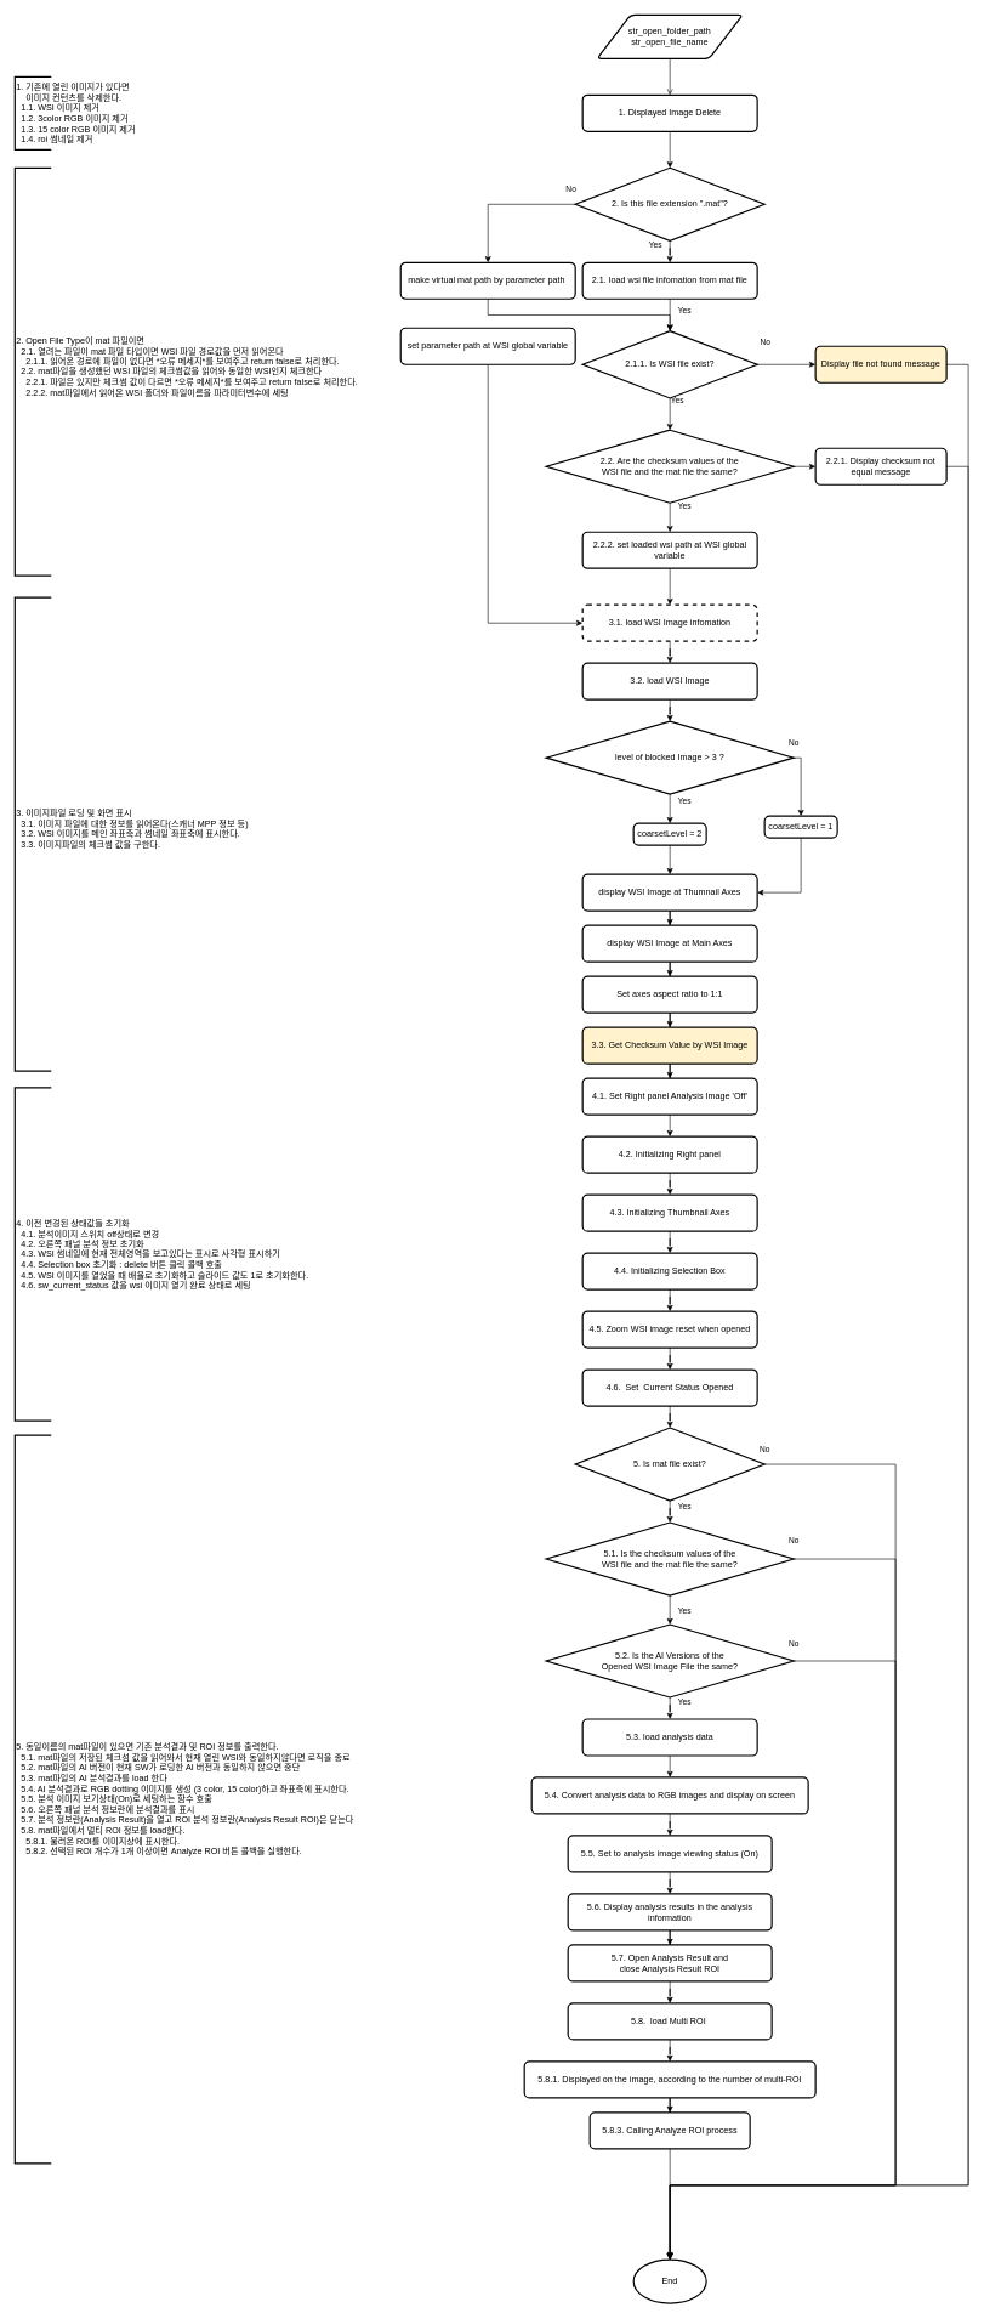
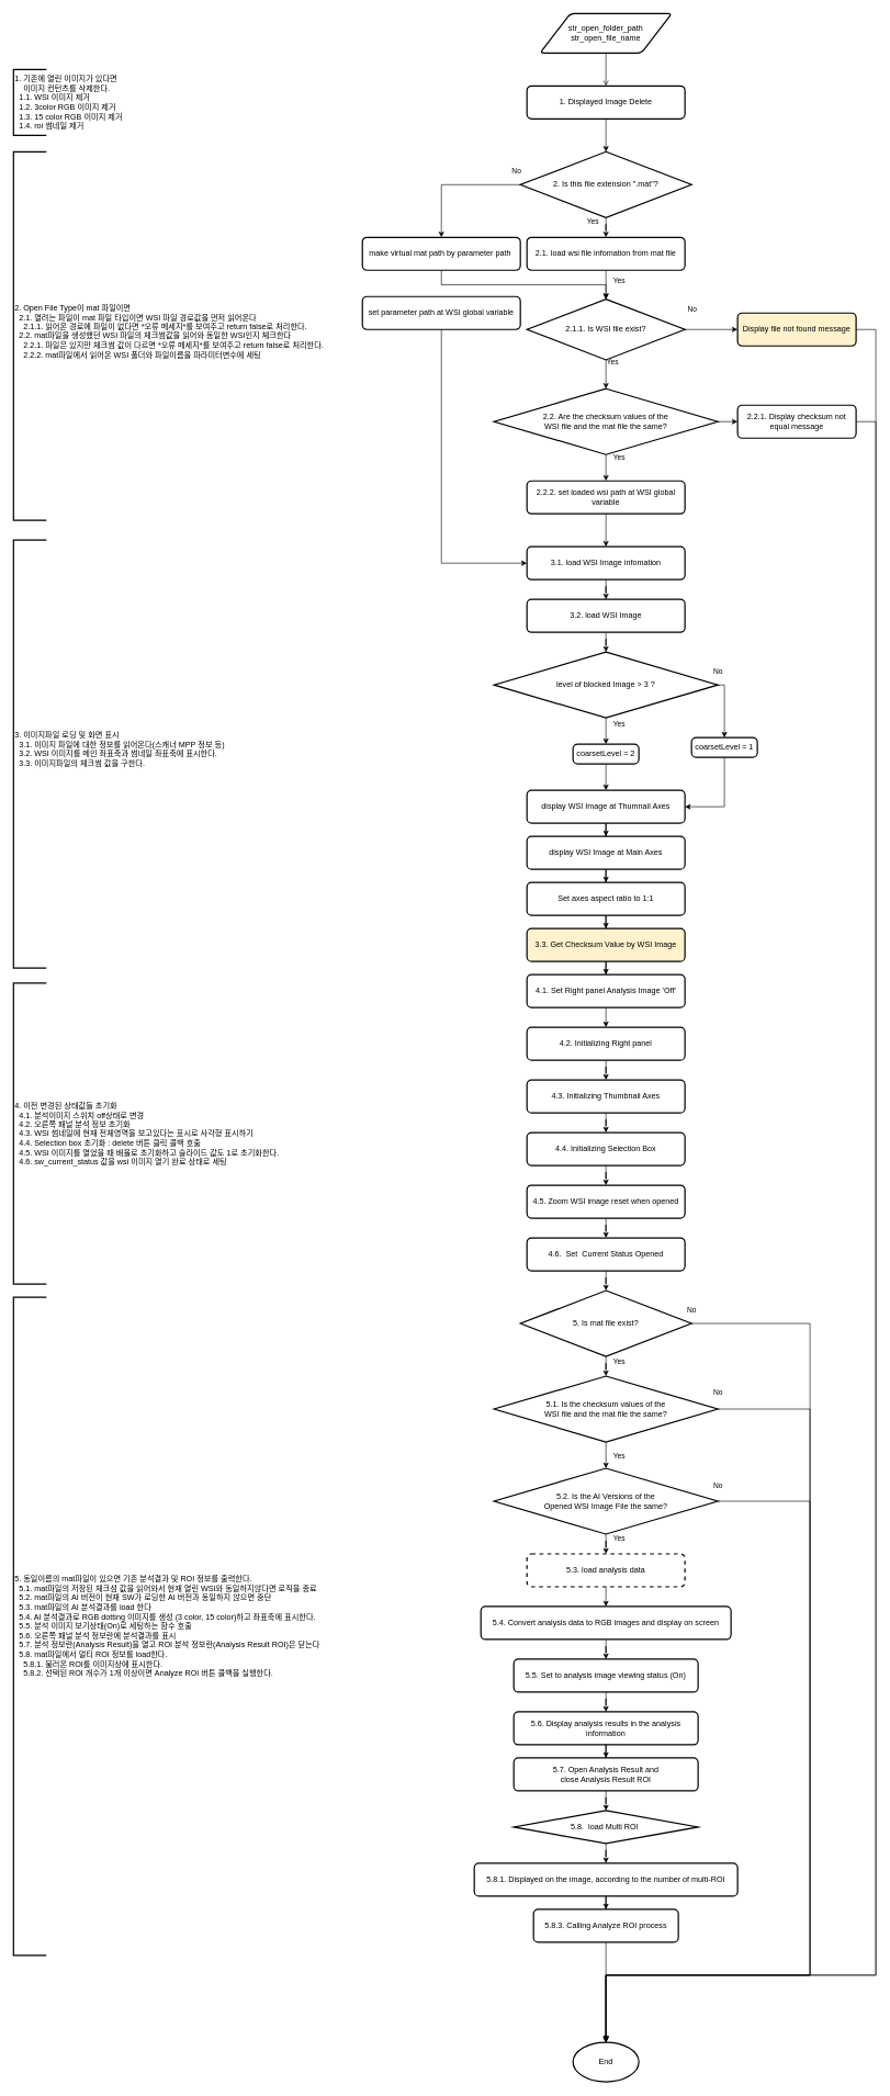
- <mxCell id="29" value="3.1. load WSI Image infomation" style="rounded=1;whiteSpace=wrap;html=1;absoluteArcSize=1;arcSize=14;strokeWidth=2;dashed=1;" vertex="1" parent="1"><mxGeometry x="800" y="830" width="240" height="50" as="geometry" /></mxCell>
+ <mxCell id="29" value="3.1. load WSI Image infomation" style="rounded=1;whiteSpace=wrap;html=1;absoluteArcSize=1;arcSize=14;strokeWidth=2;" vertex="1" parent="1"><mxGeometry x="800" y="830" width="240" height="50" as="geometry" /></mxCell>
- <mxCell id="69" value="5.3. load analysis data" style="rounded=1;whiteSpace=wrap;html=1;absoluteArcSize=1;arcSize=14;strokeWidth=2;" vertex="1" parent="1"><mxGeometry x="800" y="2360" width="240" height="50" as="geometry" /></mxCell>
+ <mxCell id="69" value="5.3. load analysis data" style="rounded=1;whiteSpace=wrap;html=1;absoluteArcSize=1;arcSize=14;strokeWidth=2;dashed=1;" vertex="1" parent="1"><mxGeometry x="800" y="2360" width="240" height="50" as="geometry" /></mxCell>
- <mxCell id="82" value="5.8.&amp;nbsp; load Multi ROI&amp;nbsp;" style="rounded=1;whiteSpace=wrap;html=1;absoluteArcSize=1;arcSize=14;strokeWidth=2;" vertex="1" parent="1"><mxGeometry x="780" y="2750" width="280" height="50" as="geometry" /></mxCell>
+ <mxCell id="82" value="5.8.&amp;nbsp; load Multi ROI&amp;nbsp;" style="rhombus;whiteSpace=wrap;html=1;absoluteArcSize=1;arcSize=14;strokeWidth=2;" vertex="1" parent="1"><mxGeometry x="780" y="2750" width="280" height="50" as="geometry" /></mxCell>
